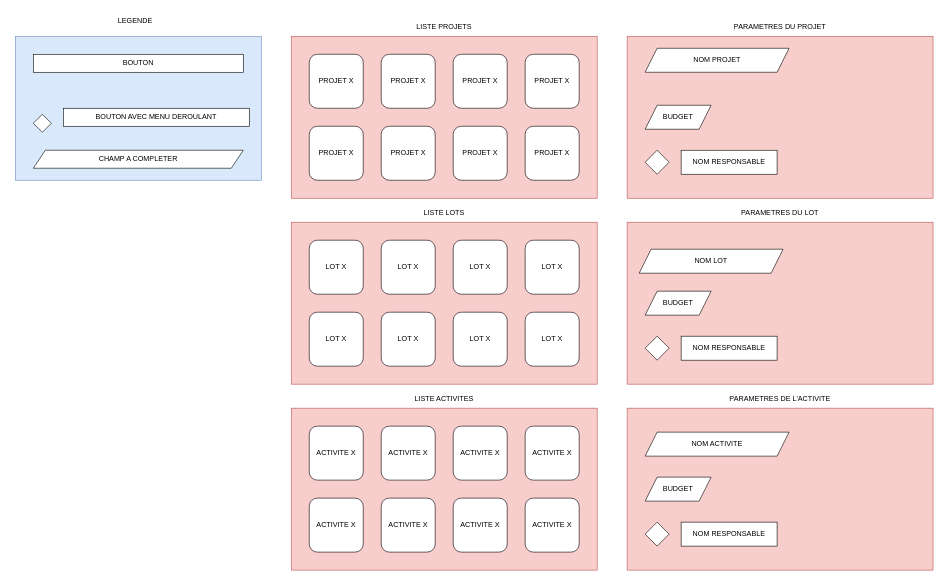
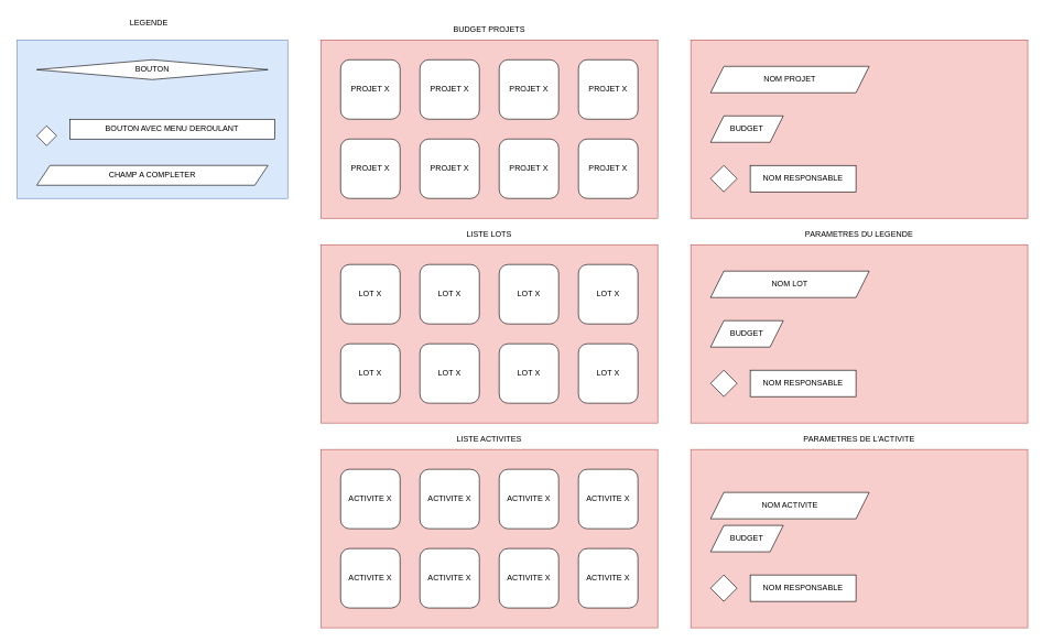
- <mxCell id="11" value="LISTE PROJETS" style="text;html=1;align=center;verticalAlign=middle;whiteSpace=wrap;rounded=0;" parent="1" vertex="1"><mxGeometry x="485" y="30" width="510" height="30" as="geometry" /></mxCell>
+ <mxCell id="11" value="BUDGET PROJETS" style="text;html=1;align=center;verticalAlign=middle;whiteSpace=wrap;rounded=0;" parent="1" vertex="1"><mxGeometry x="485" y="30" width="510" height="30" as="geometry" /></mxCell>
- <mxCell id="33" value="&lt;span style=&quot;background-color: rgb(255, 255, 255);&quot;&gt;PARAMETRES DU PROJET&lt;/span&gt;" style="text;html=1;align=center;verticalAlign=middle;whiteSpace=wrap;rounded=0;" parent="1" vertex="1"><mxGeometry x="1045" y="30" width="510" height="30" as="geometry" /></mxCell>
- <mxCell id="40" value="NOM PROJET" style="shape=parallelogram;perimeter=parallelogramPerimeter;whiteSpace=wrap;html=1;fixedSize=1;" parent="1" vertex="1"><mxGeometry x="1075" y="80" width="240" height="40" as="geometry" /></mxCell>
+ <mxCell id="40" value="NOM PROJET" style="shape=parallelogram;perimeter=parallelogramPerimeter;whiteSpace=wrap;html=1;fixedSize=1;" parent="1" vertex="1"><mxGeometry x="1075" y="100" width="240" height="40" as="geometry" /></mxCell>
- <mxCell id="35" value="BOUTON" style="rounded=0;whiteSpace=wrap;html=1;" parent="1" vertex="1"><mxGeometry x="55" y="90" width="350" height="30" as="geometry" /></mxCell>
+ <mxCell id="35" value="BOUTON" style="rhombus;whiteSpace=wrap;html=1;" parent="1" vertex="1"><mxGeometry x="55" y="90" width="350" height="30" as="geometry" /></mxCell>
- <mxCell id="45" value="&lt;span style=&quot;background-color: rgb(255, 255, 255);&quot;&gt;PARAMETRES DU LOT&lt;/span&gt;" style="text;html=1;align=center;verticalAlign=middle;whiteSpace=wrap;rounded=0;" parent="1" vertex="1"><mxGeometry x="1045" y="340" width="510" height="30" as="geometry" /></mxCell>
+ <mxCell id="45" value="&lt;span style=&quot;background-color: rgb(255, 255, 255);&quot;&gt;PARAMETRES DU LEGENDE&lt;/span&gt;" style="text;html=1;align=center;verticalAlign=middle;whiteSpace=wrap;rounded=0;" parent="1" vertex="1"><mxGeometry x="1045" y="340" width="510" height="30" as="geometry" /></mxCell>
- <mxCell id="46" value="NOM LOT" style="shape=parallelogram;perimeter=parallelogramPerimeter;whiteSpace=wrap;html=1;fixedSize=1;" parent="1" vertex="1"><mxGeometry x="1065" y="415" width="240" height="40" as="geometry" /></mxCell>
+ <mxCell id="46" value="NOM LOT" style="shape=parallelogram;perimeter=parallelogramPerimeter;whiteSpace=wrap;html=1;fixedSize=1;" parent="1" vertex="1"><mxGeometry x="1075" y="410" width="240" height="40" as="geometry" /></mxCell>
- <mxCell id="52" value="NOM ACTIVITE" style="shape=parallelogram;perimeter=parallelogramPerimeter;whiteSpace=wrap;html=1;fixedSize=1;" parent="1" vertex="1"><mxGeometry x="1075" y="720" width="240" height="40" as="geometry" /></mxCell>
+ <mxCell id="52" value="NOM ACTIVITE" style="shape=parallelogram;perimeter=parallelogramPerimeter;whiteSpace=wrap;html=1;fixedSize=1;" parent="1" vertex="1"><mxGeometry x="1075" y="745" width="240" height="40" as="geometry" /></mxCell>
